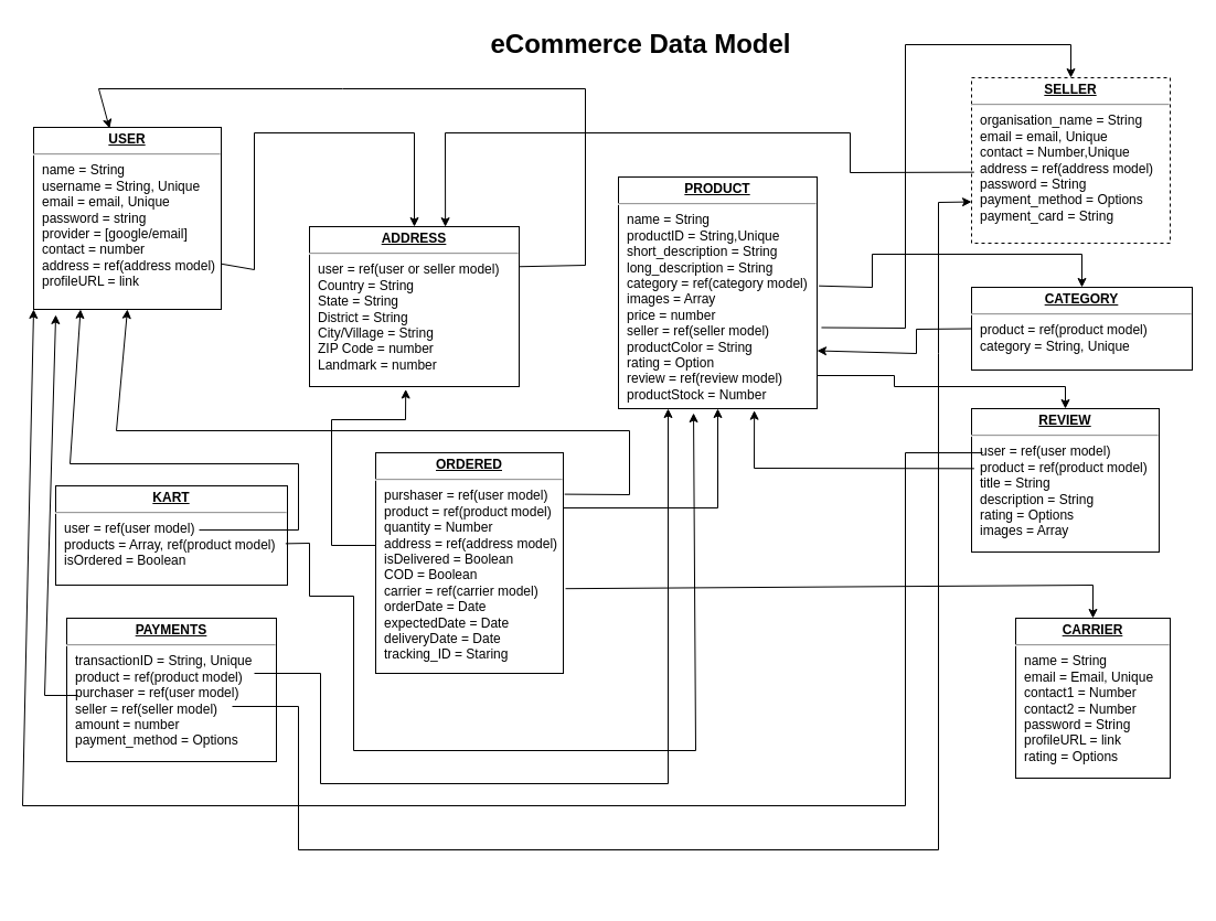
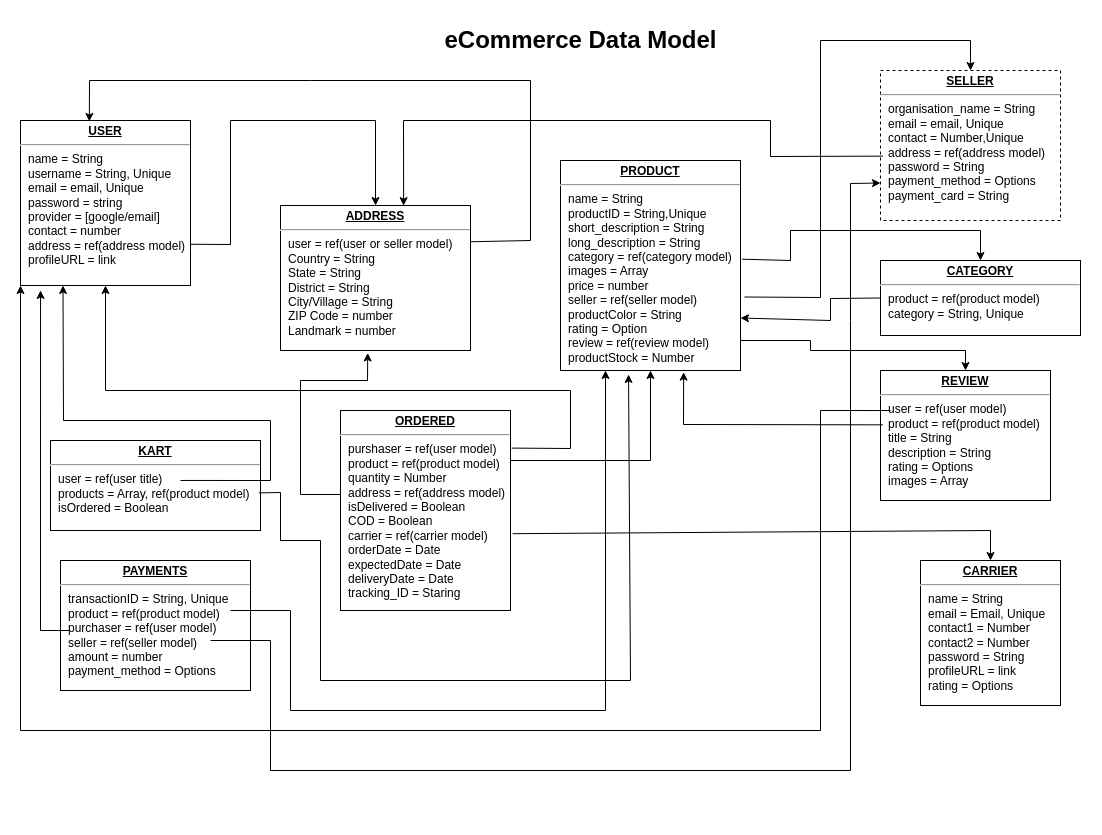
- <mxCell id="2" value="&lt;p style=&quot;margin: 0px ; margin-top: 4px ; text-align: center ; text-decoration: underline&quot;&gt;&lt;b&gt;USER&lt;/b&gt;&lt;/p&gt;&lt;hr&gt;&lt;p style=&quot;margin: 0px ; margin-left: 8px&quot;&gt;name = String&lt;/p&gt;&lt;p style=&quot;margin: 0px ; margin-left: 8px&quot;&gt;username = String, Unique&lt;/p&gt;&lt;p style=&quot;margin: 0px ; margin-left: 8px&quot;&gt;email = email, Unique&lt;/p&gt;&lt;p style=&quot;margin: 0px ; margin-left: 8px&quot;&gt;password = string&lt;/p&gt;&lt;p style=&quot;margin: 0px ; margin-left: 8px&quot;&gt;provider = [google/email]&lt;br&gt;&lt;/p&gt;&lt;p style=&quot;margin: 0px ; margin-left: 8px&quot;&gt;contact = number&lt;/p&gt;&lt;p style=&quot;margin: 0px ; margin-left: 8px&quot;&gt;address = ref(address model)&lt;/p&gt;&lt;p style=&quot;margin: 0px ; margin-left: 8px&quot;&gt;profileURL = link&lt;/p&gt;&lt;p style=&quot;margin: 0px ; margin-left: 8px&quot;&gt;&lt;br&gt;&lt;/p&gt;&lt;p style=&quot;margin: 0px ; margin-left: 8px&quot;&gt;&lt;br&gt;&lt;/p&gt;" style="verticalAlign=top;align=left;overflow=fill;fontSize=12;fontFamily=Helvetica;html=1;rounded=0;shadow=0;comic=0;labelBackgroundColor=none;strokeWidth=1" parent="1" vertex="1"><mxGeometry x="30" y="115" width="170" height="165" as="geometry" /></mxCell>
+ <mxCell id="2" value="&lt;p style=&quot;margin: 0px ; margin-top: 4px ; text-align: center ; text-decoration: underline&quot;&gt;&lt;b&gt;USER&lt;/b&gt;&lt;/p&gt;&lt;hr&gt;&lt;p style=&quot;margin: 0px ; margin-left: 8px&quot;&gt;name = String&lt;/p&gt;&lt;p style=&quot;margin: 0px ; margin-left: 8px&quot;&gt;username = String, Unique&lt;/p&gt;&lt;p style=&quot;margin: 0px ; margin-left: 8px&quot;&gt;email = email, Unique&lt;/p&gt;&lt;p style=&quot;margin: 0px ; margin-left: 8px&quot;&gt;password = string&lt;/p&gt;&lt;p style=&quot;margin: 0px ; margin-left: 8px&quot;&gt;provider = [google/email]&lt;br&gt;&lt;/p&gt;&lt;p style=&quot;margin: 0px ; margin-left: 8px&quot;&gt;contact = number&lt;/p&gt;&lt;p style=&quot;margin: 0px ; margin-left: 8px&quot;&gt;address = ref(address model)&lt;/p&gt;&lt;p style=&quot;margin: 0px ; margin-left: 8px&quot;&gt;profileURL = link&lt;/p&gt;&lt;p style=&quot;margin: 0px ; margin-left: 8px&quot;&gt;&lt;br&gt;&lt;/p&gt;&lt;p style=&quot;margin: 0px ; margin-left: 8px&quot;&gt;&lt;br&gt;&lt;/p&gt;" style="verticalAlign=top;align=left;overflow=fill;fontSize=12;fontFamily=Helvetica;html=1;rounded=0;shadow=0;comic=0;labelBackgroundColor=none;strokeWidth=1" parent="1" vertex="1"><mxGeometry x="20" y="120" width="170" height="165" as="geometry" /></mxCell>
- <mxCell id="18" value="&lt;p style=&quot;margin: 0px ; margin-top: 4px ; text-align: center ; text-decoration: underline&quot;&gt;&lt;b&gt;KART&lt;/b&gt;&lt;/p&gt;&lt;hr&gt;&lt;p style=&quot;margin: 0px ; margin-left: 8px&quot;&gt;user = ref(user model)&lt;/p&gt;&lt;p style=&quot;margin: 0px ; margin-left: 8px&quot;&gt;products = Array, ref(product model)&lt;/p&gt;&lt;p style=&quot;margin: 0px ; margin-left: 8px&quot;&gt;isOrdered = Boolean&lt;/p&gt;&lt;p style=&quot;margin: 0px ; margin-left: 8px&quot;&gt;&lt;br&gt;&lt;/p&gt;" style="verticalAlign=top;align=left;overflow=fill;fontSize=12;fontFamily=Helvetica;html=1;rounded=0;shadow=0;comic=0;labelBackgroundColor=none;strokeWidth=1" vertex="1" parent="1"><mxGeometry x="50" y="440" width="210" height="90" as="geometry" /></mxCell>
+ <mxCell id="18" value="&lt;p style=&quot;margin: 0px ; margin-top: 4px ; text-align: center ; text-decoration: underline&quot;&gt;&lt;b&gt;KART&lt;/b&gt;&lt;/p&gt;&lt;hr&gt;&lt;p style=&quot;margin: 0px ; margin-left: 8px&quot;&gt;user = ref(user title)&lt;/p&gt;&lt;p style=&quot;margin: 0px ; margin-left: 8px&quot;&gt;products = Array, ref(product model)&lt;/p&gt;&lt;p style=&quot;margin: 0px ; margin-left: 8px&quot;&gt;isOrdered = Boolean&lt;/p&gt;&lt;p style=&quot;margin: 0px ; margin-left: 8px&quot;&gt;&lt;br&gt;&lt;/p&gt;" style="verticalAlign=top;align=left;overflow=fill;fontSize=12;fontFamily=Helvetica;html=1;rounded=0;shadow=0;comic=0;labelBackgroundColor=none;strokeWidth=1" vertex="1" parent="1"><mxGeometry x="50" y="440" width="210" height="90" as="geometry" /></mxCell>
